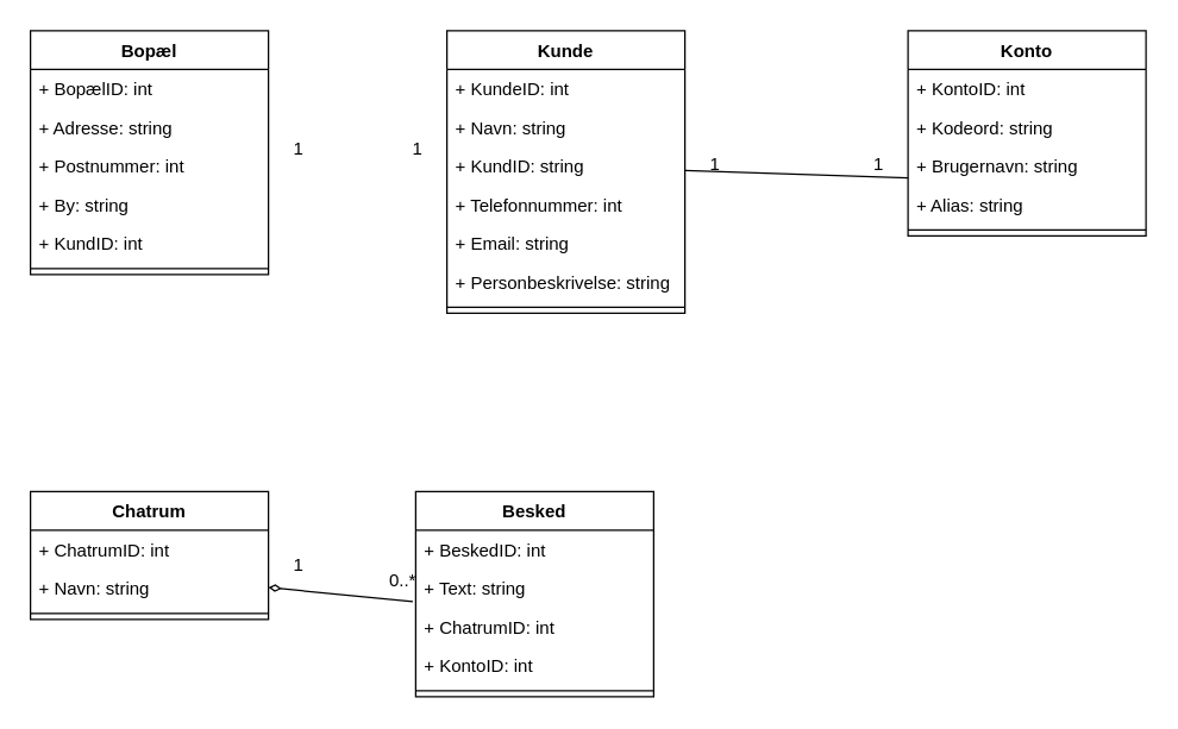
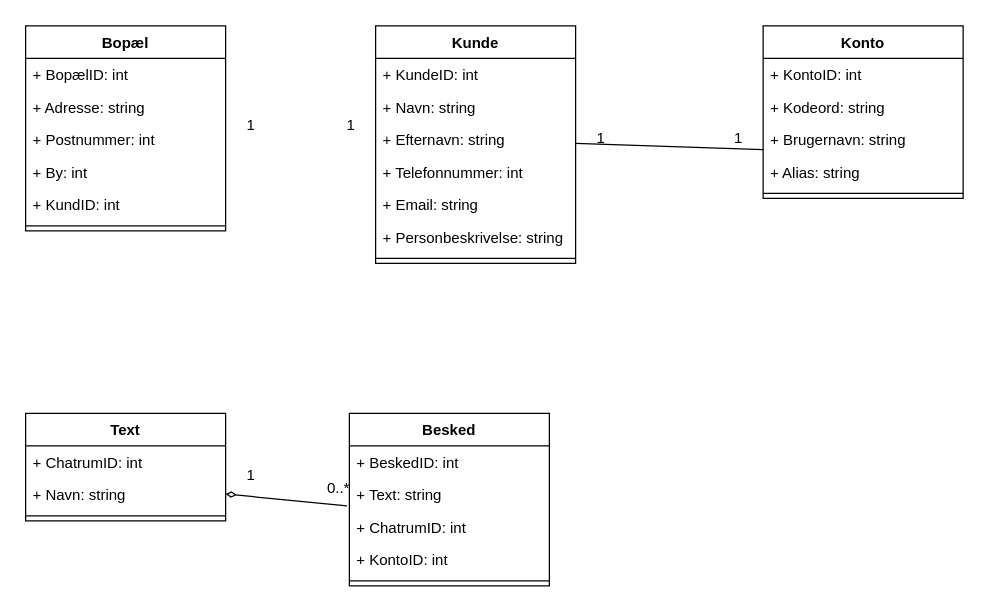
- <mxCell id="12" value="+ KundID: string" style="text;strokeColor=none;fillColor=none;align=left;verticalAlign=top;spacingLeft=4;spacingRight=4;overflow=hidden;rotatable=0;points=[[0,0.5],[1,0.5]];portConstraint=eastwest;" parent="9" vertex="1"><mxGeometry y="78" width="160" height="26" as="geometry" /></mxCell>
+ <mxCell id="12" value="+ Efternavn: string" style="text;strokeColor=none;fillColor=none;align=left;verticalAlign=top;spacingLeft=4;spacingRight=4;overflow=hidden;rotatable=0;points=[[0,0.5],[1,0.5]];portConstraint=eastwest;" parent="9" vertex="1"><mxGeometry y="78" width="160" height="26" as="geometry" /></mxCell>
- <mxCell id="6" value="+ By: string" style="text;strokeColor=none;fillColor=none;align=left;verticalAlign=top;spacingLeft=4;spacingRight=4;overflow=hidden;rotatable=0;points=[[0,0.5],[1,0.5]];portConstraint=eastwest;" parent="2" vertex="1"><mxGeometry y="104" width="160" height="26" as="geometry" /></mxCell>
+ <mxCell id="6" value="+ By: int" style="text;strokeColor=none;fillColor=none;align=left;verticalAlign=top;spacingLeft=4;spacingRight=4;overflow=hidden;rotatable=0;points=[[0,0.5],[1,0.5]];portConstraint=eastwest;" parent="2" vertex="1"><mxGeometry y="104" width="160" height="26" as="geometry" /></mxCell>
- <mxCell id="23" value="Chatrum" style="swimlane;fontStyle=1;align=center;verticalAlign=top;childLayout=stackLayout;horizontal=1;startSize=26;horizontalStack=0;resizeParent=1;resizeParentMax=0;resizeLast=0;collapsible=1;marginBottom=0;" parent="1" vertex="1"><mxGeometry x="20" y="330" width="160" height="86" as="geometry" /></mxCell>
+ <mxCell id="23" value="Text" style="swimlane;fontStyle=1;align=center;verticalAlign=top;childLayout=stackLayout;horizontal=1;startSize=26;horizontalStack=0;resizeParent=1;resizeParentMax=0;resizeLast=0;collapsible=1;marginBottom=0;" parent="1" vertex="1"><mxGeometry x="20" y="330" width="160" height="86" as="geometry" /></mxCell>
